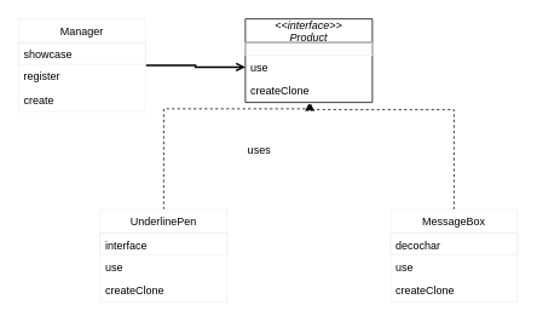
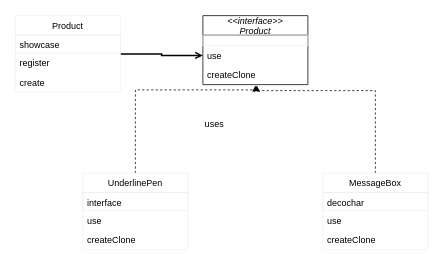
- <mxCell id="7" value="Manager" style="swimlane;fontStyle=0;childLayout=stackLayout;horizontal=1;startSize=26;horizontalStack=0;resizeParent=1;resizeParentMax=0;resizeLast=0;collapsible=1;marginBottom=0;strokeColor=#f0f0f0;" parent="1" vertex="1"><mxGeometry x="20" y="20" width="140" height="102" as="geometry" /></mxCell>
+ <mxCell id="7" value="Product" style="swimlane;fontStyle=0;childLayout=stackLayout;horizontal=1;startSize=26;horizontalStack=0;resizeParent=1;resizeParentMax=0;resizeLast=0;collapsible=1;marginBottom=0;strokeColor=#f0f0f0;" parent="1" vertex="1"><mxGeometry x="20" y="20" width="140" height="102" as="geometry" /></mxCell>
